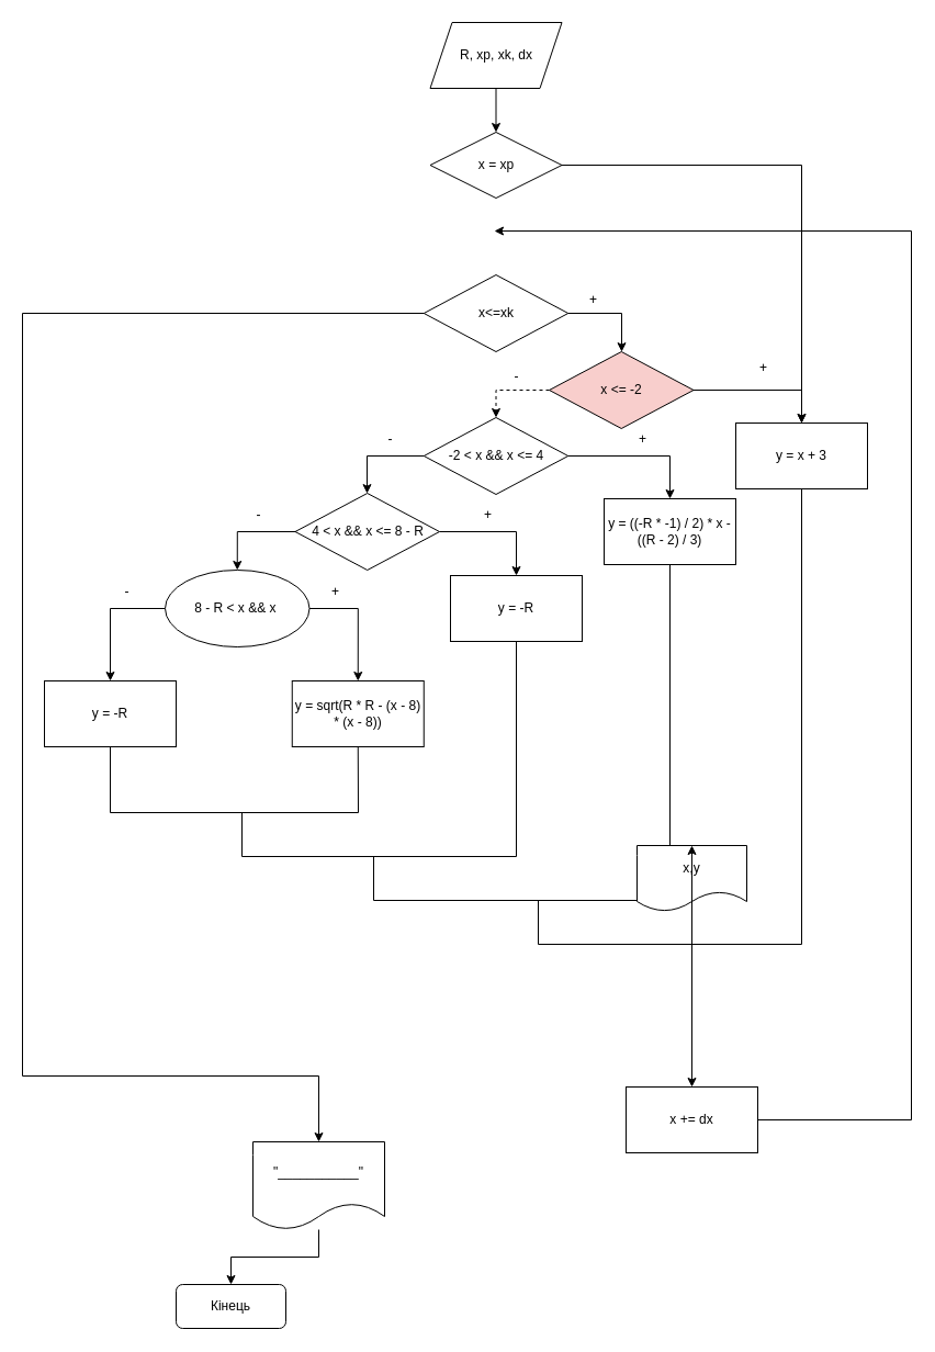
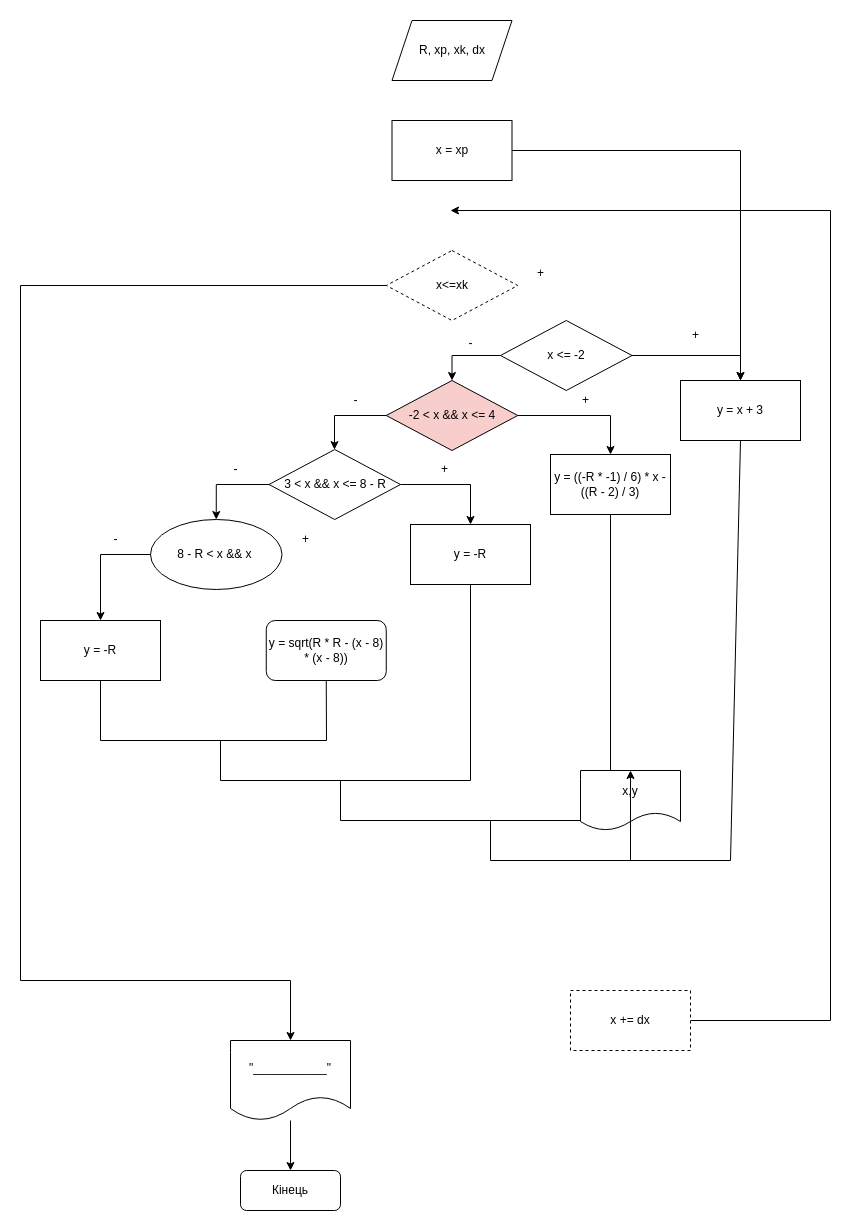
- <mxCell id="2" value="" style="edgeStyle=orthogonalEdgeStyle;rounded=0;orthogonalLoop=1;jettySize=auto;html=1;" edge="1" parent="1" source="3" target="5"><mxGeometry relative="1" as="geometry" /></mxCell>
- <mxCell id="5" value="x = xp" style="rhombus;whiteSpace=wrap;html=1;" vertex="1" parent="1"><mxGeometry x="391.5" y="120" width="120" height="60" as="geometry" /></mxCell>
+ <mxCell id="5" value="x = xp" style="whiteSpace=wrap;html=1;" vertex="1" parent="1"><mxGeometry x="391.5" y="120" width="120" height="60" as="geometry" /></mxCell>
- <mxCell id="8" value="x&amp;lt;=xk" style="rhombus;whiteSpace=wrap;html=1;" vertex="1" parent="1"><mxGeometry x="385.75" y="250" width="131.5" height="70" as="geometry" /></mxCell>
+ <mxCell id="8" value="x&amp;lt;=xk" style="rhombus;whiteSpace=wrap;html=1;dashed=1;" vertex="1" parent="1"><mxGeometry x="385.75" y="250" width="131.5" height="70" as="geometry" /></mxCell>
- <mxCell id="6" value="" style="edgeStyle=orthogonalEdgeStyle;rounded=0;orthogonalLoop=1;jettySize=auto;html=1;" edge="1" parent="1" source="8" target="11"><mxGeometry relative="1" as="geometry"><Array as="points"><mxPoint x="566" y="285" /></Array></mxGeometry></mxCell>
- <mxCell id="9" style="edgeStyle=orthogonalEdgeStyle;rounded=0;orthogonalLoop=1;jettySize=auto;html=1;entryX=0.5;entryY=0;entryDx=0;entryDy=0;dashed=1;" edge="1" parent="1" source="11" target="14"><mxGeometry relative="1" as="geometry"><Array as="points"><mxPoint x="452" y="355" /></Array></mxGeometry></mxCell>
+ <mxCell id="9" style="edgeStyle=orthogonalEdgeStyle;rounded=0;orthogonalLoop=1;jettySize=auto;html=1;entryX=0.5;entryY=0;entryDx=0;entryDy=0;" edge="1" parent="1" source="11" target="14"><mxGeometry relative="1" as="geometry"><Array as="points"><mxPoint x="452" y="355" /></Array></mxGeometry></mxCell>
- <mxCell id="11" value="x &amp;lt;= -2" style="rhombus;whiteSpace=wrap;html=1;fillColor=#f8cecc;" vertex="1" parent="1"><mxGeometry x="500" y="320" width="131.5" height="70" as="geometry" /></mxCell>
+ <mxCell id="11" value="x &amp;lt;= -2" style="rhombus;whiteSpace=wrap;html=1;" vertex="1" parent="1"><mxGeometry x="500" y="320" width="131.5" height="70" as="geometry" /></mxCell>
- <mxCell id="14" value="-2 &amp;lt; x &amp;amp;&amp;amp; x &amp;lt;= 4" style="rhombus;whiteSpace=wrap;html=1;" vertex="1" parent="1"><mxGeometry x="385.75" y="380" width="131.5" height="70" as="geometry" /></mxCell>
+ <mxCell id="14" value="-2 &amp;lt; x &amp;amp;&amp;amp; x &amp;lt;= 4" style="rhombus;whiteSpace=wrap;html=1;fillColor=#f8cecc;" vertex="1" parent="1"><mxGeometry x="385.75" y="380" width="131.5" height="70" as="geometry" /></mxCell>
- <mxCell id="25" value="y = x + 3" style="whiteSpace=wrap;html=1;" vertex="1" parent="1"><mxGeometry x="670" y="385" width="120" height="60" as="geometry" /></mxCell>
+ <mxCell id="25" value="y = x + 3" style="whiteSpace=wrap;html=1;" vertex="1" parent="1"><mxGeometry x="680" y="380" width="120" height="60" as="geometry" /></mxCell>
- <mxCell id="17" value="4 &amp;lt; x &amp;amp;&amp;amp; x &amp;lt;= 8 - R" style="rhombus;whiteSpace=wrap;html=1;" vertex="1" parent="1"><mxGeometry x="268.5" y="449" width="131.5" height="70" as="geometry" /></mxCell>
+ <mxCell id="17" value="3 &amp;lt; x &amp;amp;&amp;amp; x &amp;lt;= 8 - R" style="rhombus;whiteSpace=wrap;html=1;" vertex="1" parent="1"><mxGeometry x="268.5" y="449" width="131.5" height="70" as="geometry" /></mxCell>
- <mxCell id="24" value="y = ((-R * -1) / 2) * x - ((R - 2) / 3)" style="whiteSpace=wrap;html=1;" vertex="1" parent="1"><mxGeometry x="550" y="454" width="120" height="60" as="geometry" /></mxCell>
+ <mxCell id="24" value="y = ((-R * -1) / 6) * x - ((R - 2) / 3)" style="whiteSpace=wrap;html=1;" vertex="1" parent="1"><mxGeometry x="550" y="454" width="120" height="60" as="geometry" /></mxCell>
- <mxCell id="19" style="edgeStyle=orthogonalEdgeStyle;rounded=0;orthogonalLoop=1;jettySize=auto;html=1;entryX=0.5;entryY=0;entryDx=0;entryDy=0;" edge="1" parent="1" source="20" target="22"><mxGeometry relative="1" as="geometry"><Array as="points"><mxPoint x="326" y="554" /></Array></mxGeometry></mxCell>
- <mxCell id="22" value="y = sqrt(R * R - (x - 8) * (x - 8))" style="whiteSpace=wrap;html=1;" vertex="1" parent="1"><mxGeometry x="265.75" y="620" width="120" height="60" as="geometry" /></mxCell>
+ <mxCell id="22" value="y = sqrt(R * R - (x - 8) * (x - 8))" style="whiteSpace=wrap;html=1;rounded=1;" vertex="1" parent="1"><mxGeometry x="265.75" y="620" width="120" height="60" as="geometry" /></mxCell>
- <mxCell id="30" value="" style="edgeStyle=orthogonalEdgeStyle;rounded=0;orthogonalLoop=1;jettySize=auto;html=1;" edge="1" parent="1" source="31" target="33"><mxGeometry relative="1" as="geometry" /></mxCell>
- <mxCell id="33" value="x += dx" style="rounded=0;whiteSpace=wrap;html=1;" vertex="1" parent="1"><mxGeometry x="570" y="990" width="120" height="60" as="geometry" /></mxCell>
+ <mxCell id="33" value="x += dx" style="rounded=0;whiteSpace=wrap;html=1;dashed=1;" vertex="1" parent="1"><mxGeometry x="570" y="990" width="120" height="60" as="geometry" /></mxCell>
- <mxCell id="46" value="Кінець" style="rounded=1;whiteSpace=wrap;html=1;" vertex="1" parent="1"><mxGeometry x="160" y="1170" width="100" height="40" as="geometry" /></mxCell>
+ <mxCell id="46" value="Кінець" style="rounded=1;whiteSpace=wrap;html=1;" vertex="1" parent="1"><mxGeometry x="240" y="1170" width="100" height="40" as="geometry" /></mxCell>
